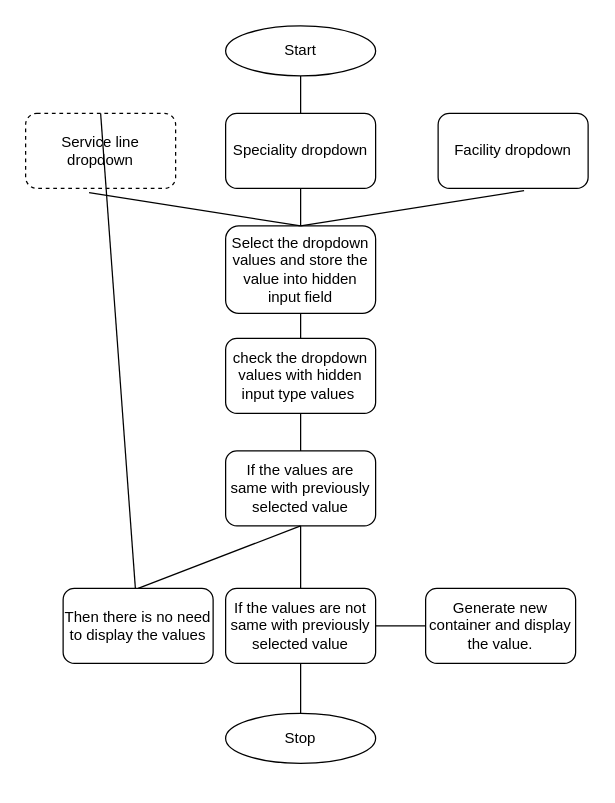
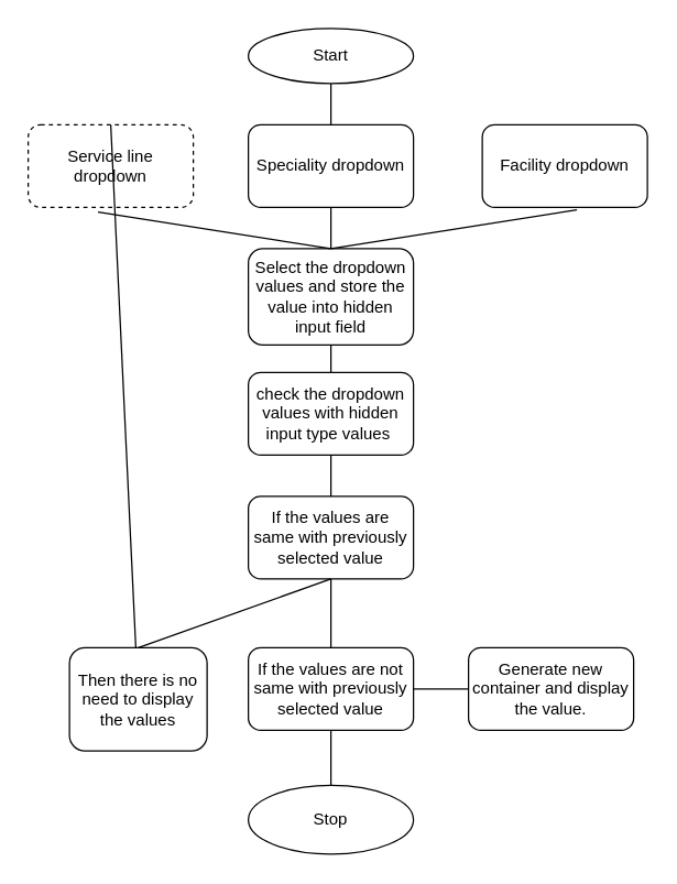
- <mxCell id="11" value="Then there is no need to display the values" style="rounded=1;whiteSpace=wrap;html=1;" parent="1" vertex="1"><mxGeometry x="50" y="470" width="120" height="60" as="geometry" /></mxCell>
+ <mxCell id="11" value="Then there is no need to display the values" style="rounded=1;whiteSpace=wrap;html=1;" parent="1" vertex="1"><mxGeometry x="50" y="470" width="100" height="75" as="geometry" /></mxCell>
- <mxCell id="13" value="Stop" style="ellipse;whiteSpace=wrap;html=1;" parent="1" vertex="1"><mxGeometry x="180" y="570" width="120" height="40" as="geometry" /></mxCell>
+ <mxCell id="13" value="Stop" style="ellipse;whiteSpace=wrap;html=1;" parent="1" vertex="1"><mxGeometry x="180" y="570" width="120" height="50" as="geometry" /></mxCell>
